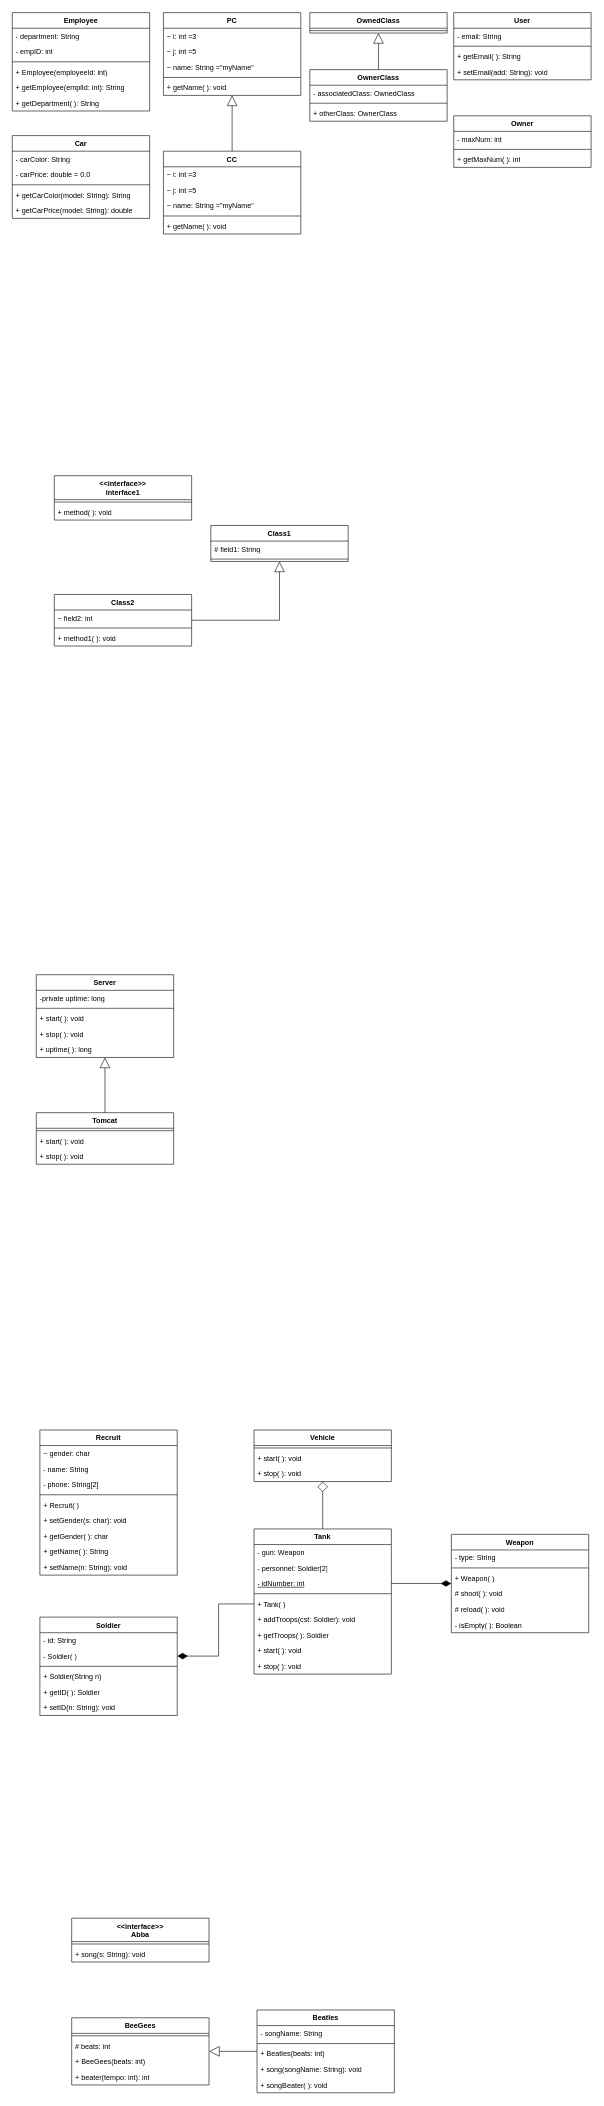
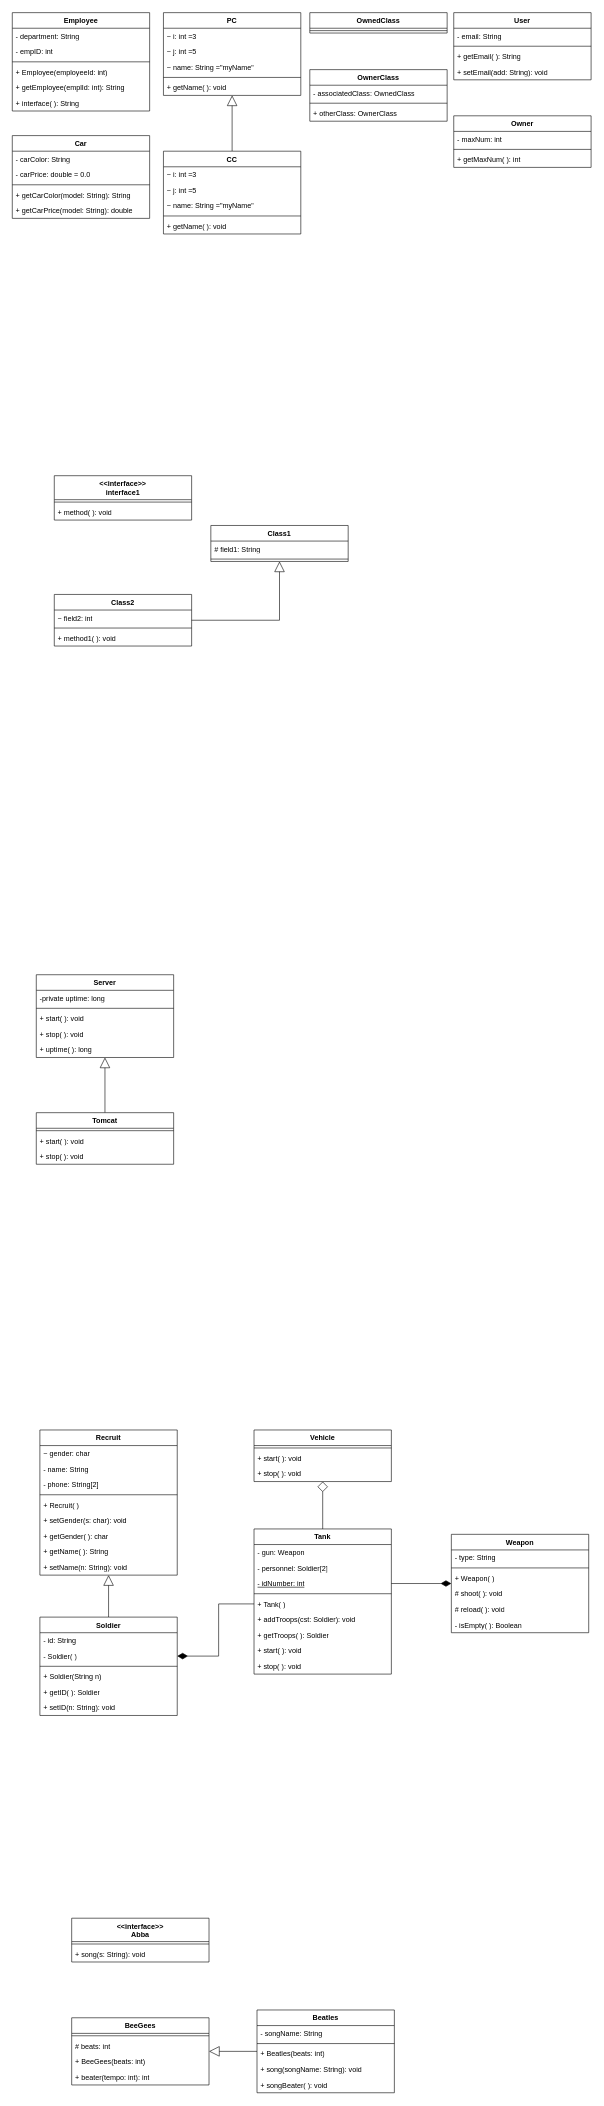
- <mxCell id="28" style="edgeStyle=orthogonalEdgeStyle;rounded=0;orthogonalLoop=1;jettySize=auto;html=1;startSize=6;endSize=15;endArrow=block;endFill=0;" edge="1" parent="1" source="29" target="33"><mxGeometry relative="1" as="geometry" /></mxCell>
- <mxCell id="8" value="+ getDepartment( ): String" style="text;strokeColor=none;fillColor=none;align=left;verticalAlign=top;spacingLeft=4;spacingRight=4;overflow=hidden;rotatable=0;points=[[0,0.5],[1,0.5]];portConstraint=eastwest;whiteSpace=wrap;html=1;" vertex="1" parent="2"><mxGeometry y="138" width="229" height="26" as="geometry" /></mxCell>
+ <mxCell id="8" value="+ interface( ): String" style="text;strokeColor=none;fillColor=none;align=left;verticalAlign=top;spacingLeft=4;spacingRight=4;overflow=hidden;rotatable=0;points=[[0,0.5],[1,0.5]];portConstraint=eastwest;whiteSpace=wrap;html=1;" vertex="1" parent="2"><mxGeometry y="138" width="229" height="26" as="geometry" /></mxCell>
+ <mxCell id="98" style="edgeStyle=orthogonalEdgeStyle;rounded=0;orthogonalLoop=1;jettySize=auto;html=1;endArrow=block;endFill=0;endSize=15;" edge="1" parent="1" source="99" target="66"><mxGeometry relative="1" as="geometry" /></mxCell>
